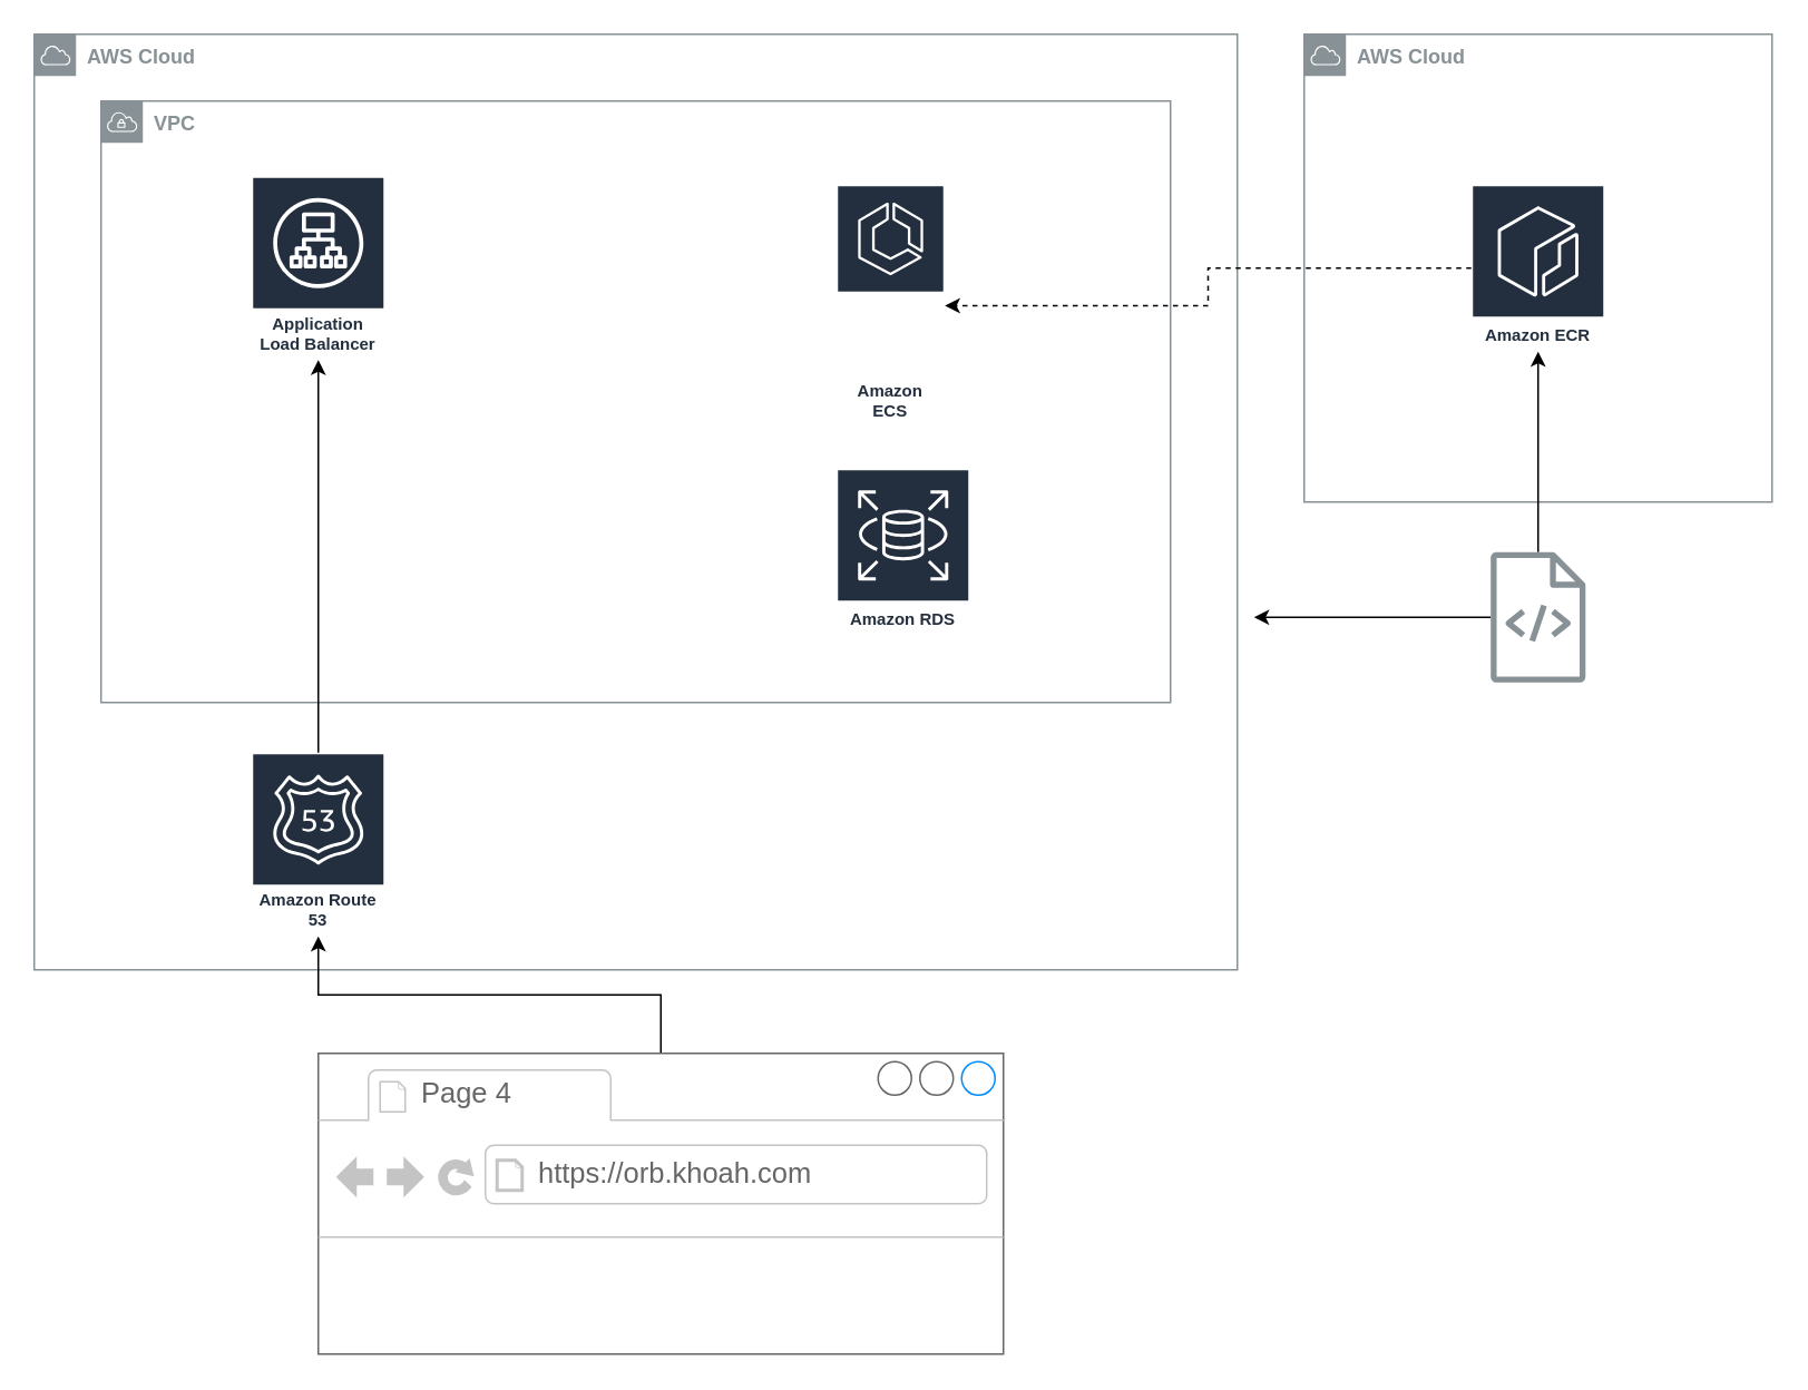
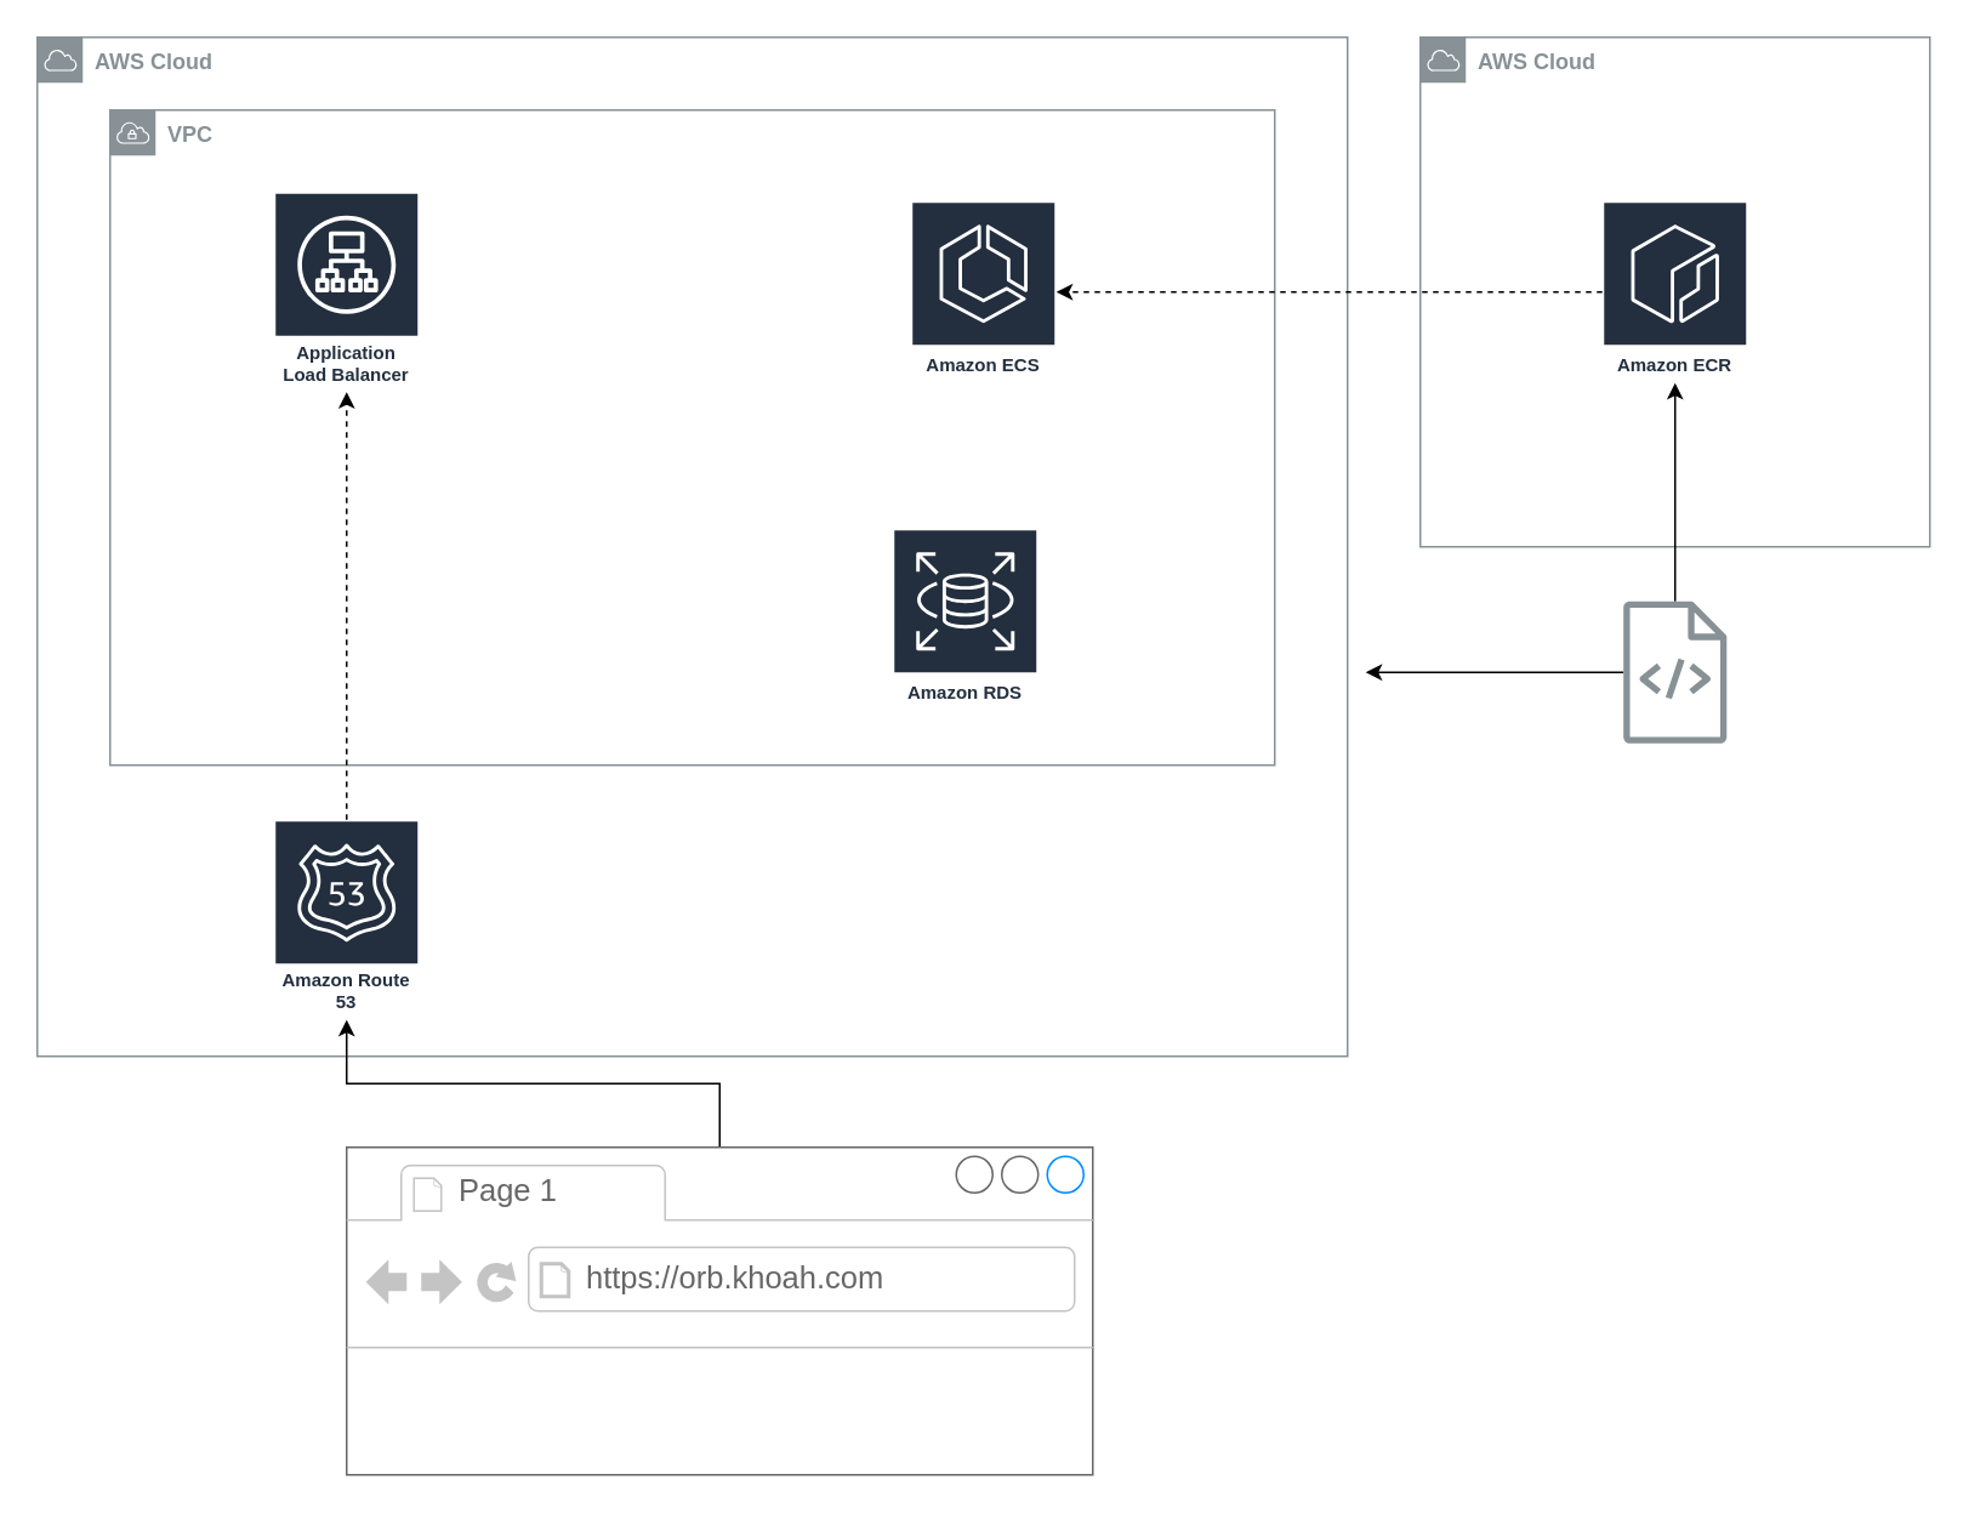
- <mxCell id="9" value="Amazon ECS" style="sketch=0;outlineConnect=0;fontColor=#232F3E;gradientColor=none;strokeColor=#ffffff;fillColor=#232F3E;dashed=0;verticalLabelPosition=middle;verticalAlign=bottom;align=center;html=1;whiteSpace=wrap;fontSize=10;fontStyle=1;spacing=3;shape=mxgraph.aws4.productIcon;prIcon=mxgraph.aws4.ecs;" vertex="1" parent="7"><mxGeometry x="480" y="90" width="65" height="145" as="geometry" /></mxCell>
+ <mxCell id="9" value="Amazon ECS" style="sketch=0;outlineConnect=0;fontColor=#232F3E;gradientColor=none;strokeColor=#ffffff;fillColor=#232F3E;dashed=0;verticalLabelPosition=middle;verticalAlign=bottom;align=center;html=1;whiteSpace=wrap;fontSize=10;fontStyle=1;spacing=3;shape=mxgraph.aws4.productIcon;prIcon=mxgraph.aws4.ecs;" vertex="1" parent="7"><mxGeometry x="480" y="90" width="80" height="100" as="geometry" /></mxCell>
- <mxCell id="4" value="Amazon RDS" style="sketch=0;outlineConnect=0;fontColor=#232F3E;gradientColor=none;strokeColor=#ffffff;fillColor=#232F3E;dashed=0;verticalLabelPosition=middle;verticalAlign=bottom;align=center;html=1;whiteSpace=wrap;fontSize=10;fontStyle=1;spacing=3;shape=mxgraph.aws4.productIcon;prIcon=mxgraph.aws4.rds;" vertex="1" parent="1"><mxGeometry x="500" y="280" width="80" height="100" as="geometry" /></mxCell>
+ <mxCell id="4" value="Amazon RDS" style="sketch=0;outlineConnect=0;fontColor=#232F3E;gradientColor=none;strokeColor=#ffffff;fillColor=#232F3E;dashed=0;verticalLabelPosition=middle;verticalAlign=bottom;align=center;html=1;whiteSpace=wrap;fontSize=10;fontStyle=1;spacing=3;shape=mxgraph.aws4.productIcon;prIcon=mxgraph.aws4.rds;" vertex="1" parent="1"><mxGeometry x="490" y="290" width="80" height="100" as="geometry" /></mxCell>
- <mxCell id="17" style="edgeStyle=orthogonalEdgeStyle;rounded=0;orthogonalLoop=1;jettySize=auto;html=1;" edge="1" parent="1" source="8" target="3"><mxGeometry relative="1" as="geometry" /></mxCell>
+ <mxCell id="17" style="edgeStyle=orthogonalEdgeStyle;rounded=0;orthogonalLoop=1;jettySize=auto;html=1;dashed=1;" edge="1" parent="1" source="8" target="3"><mxGeometry relative="1" as="geometry" /></mxCell>
- <mxCell id="15" value="Page 4" style="strokeWidth=1;shadow=0;dashed=0;align=center;html=1;shape=mxgraph.mockup.containers.anchor;fontSize=17;fontColor=#666666;align=left;whiteSpace=wrap;" vertex="1" parent="14"><mxGeometry x="60" y="12" width="110" height="26" as="geometry" /></mxCell>
+ <mxCell id="15" value="Page 1" style="strokeWidth=1;shadow=0;dashed=0;align=center;html=1;shape=mxgraph.mockup.containers.anchor;fontSize=17;fontColor=#666666;align=left;whiteSpace=wrap;" vertex="1" parent="14"><mxGeometry x="60" y="12" width="110" height="26" as="geometry" /></mxCell>
